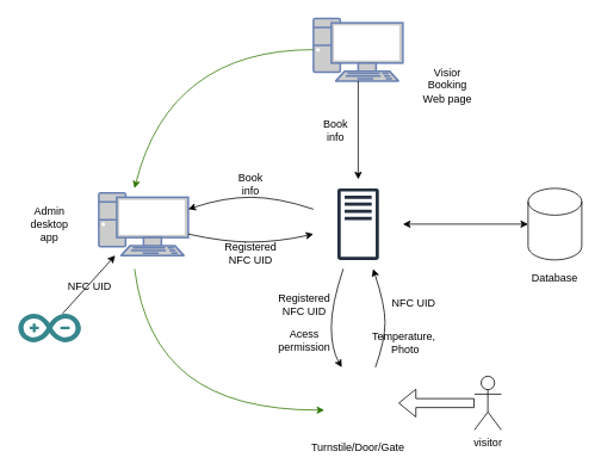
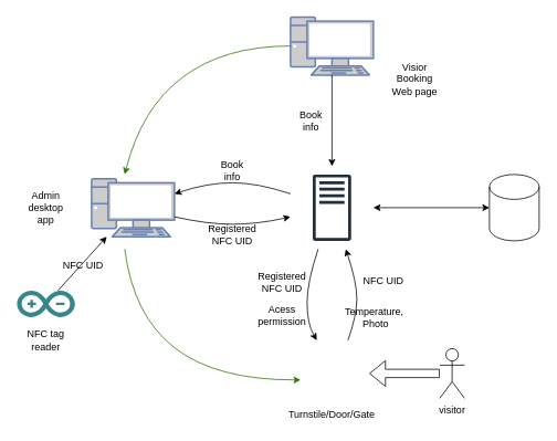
- <mxCell id="13" value="Database" style="text;html=1;strokeColor=none;fillColor=none;align=center;verticalAlign=middle;whiteSpace=wrap;rounded=0;" parent="1" vertex="1"><mxGeometry x="595" y="300" width="50" height="20" as="geometry" /></mxCell>
+ <mxCell id="14" value="NFC tag reader" style="text;html=1;strokeColor=none;fillColor=none;align=center;verticalAlign=middle;whiteSpace=wrap;rounded=0;" parent="1" vertex="1"><mxGeometry x="20" y="400" width="70" height="20" as="geometry" /></mxCell>
